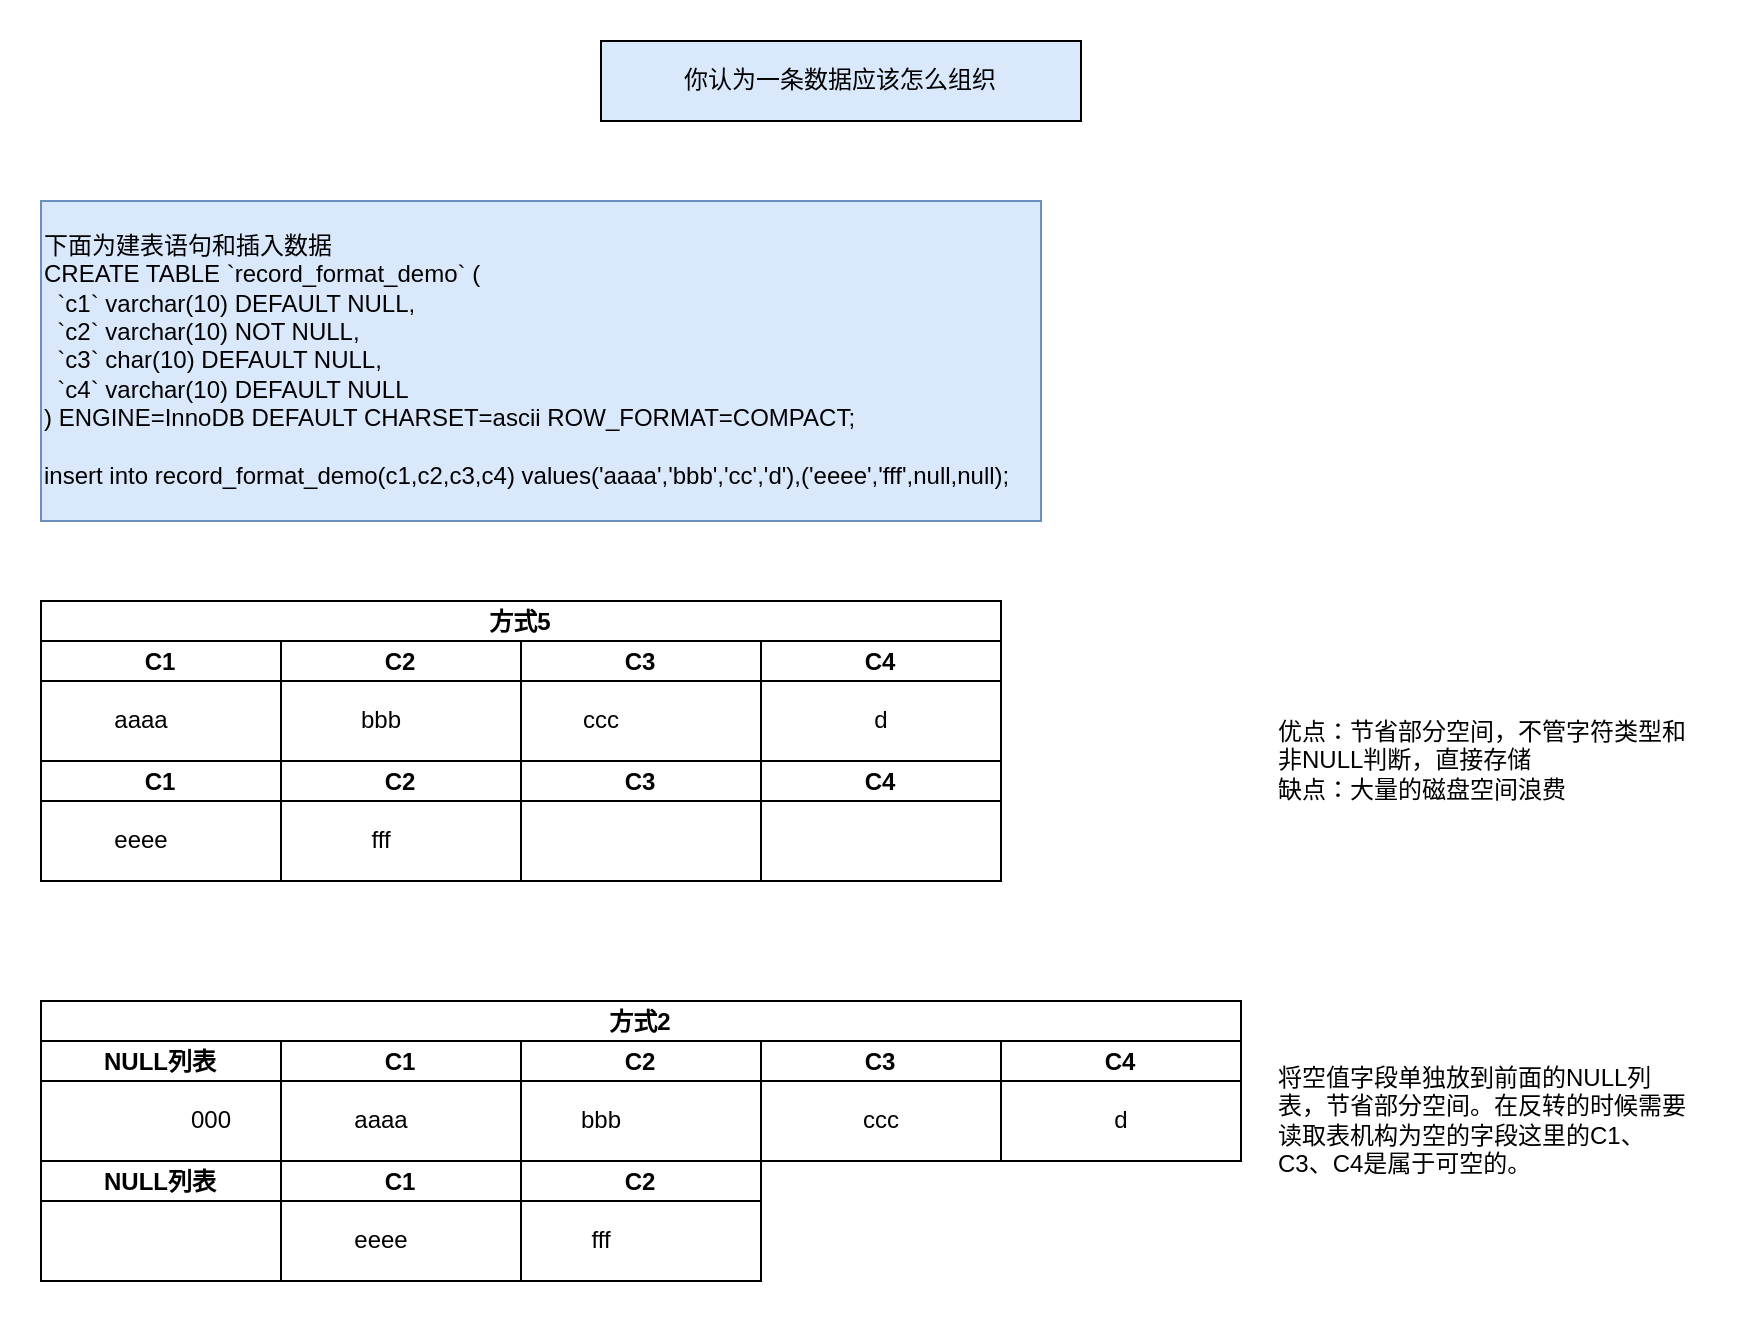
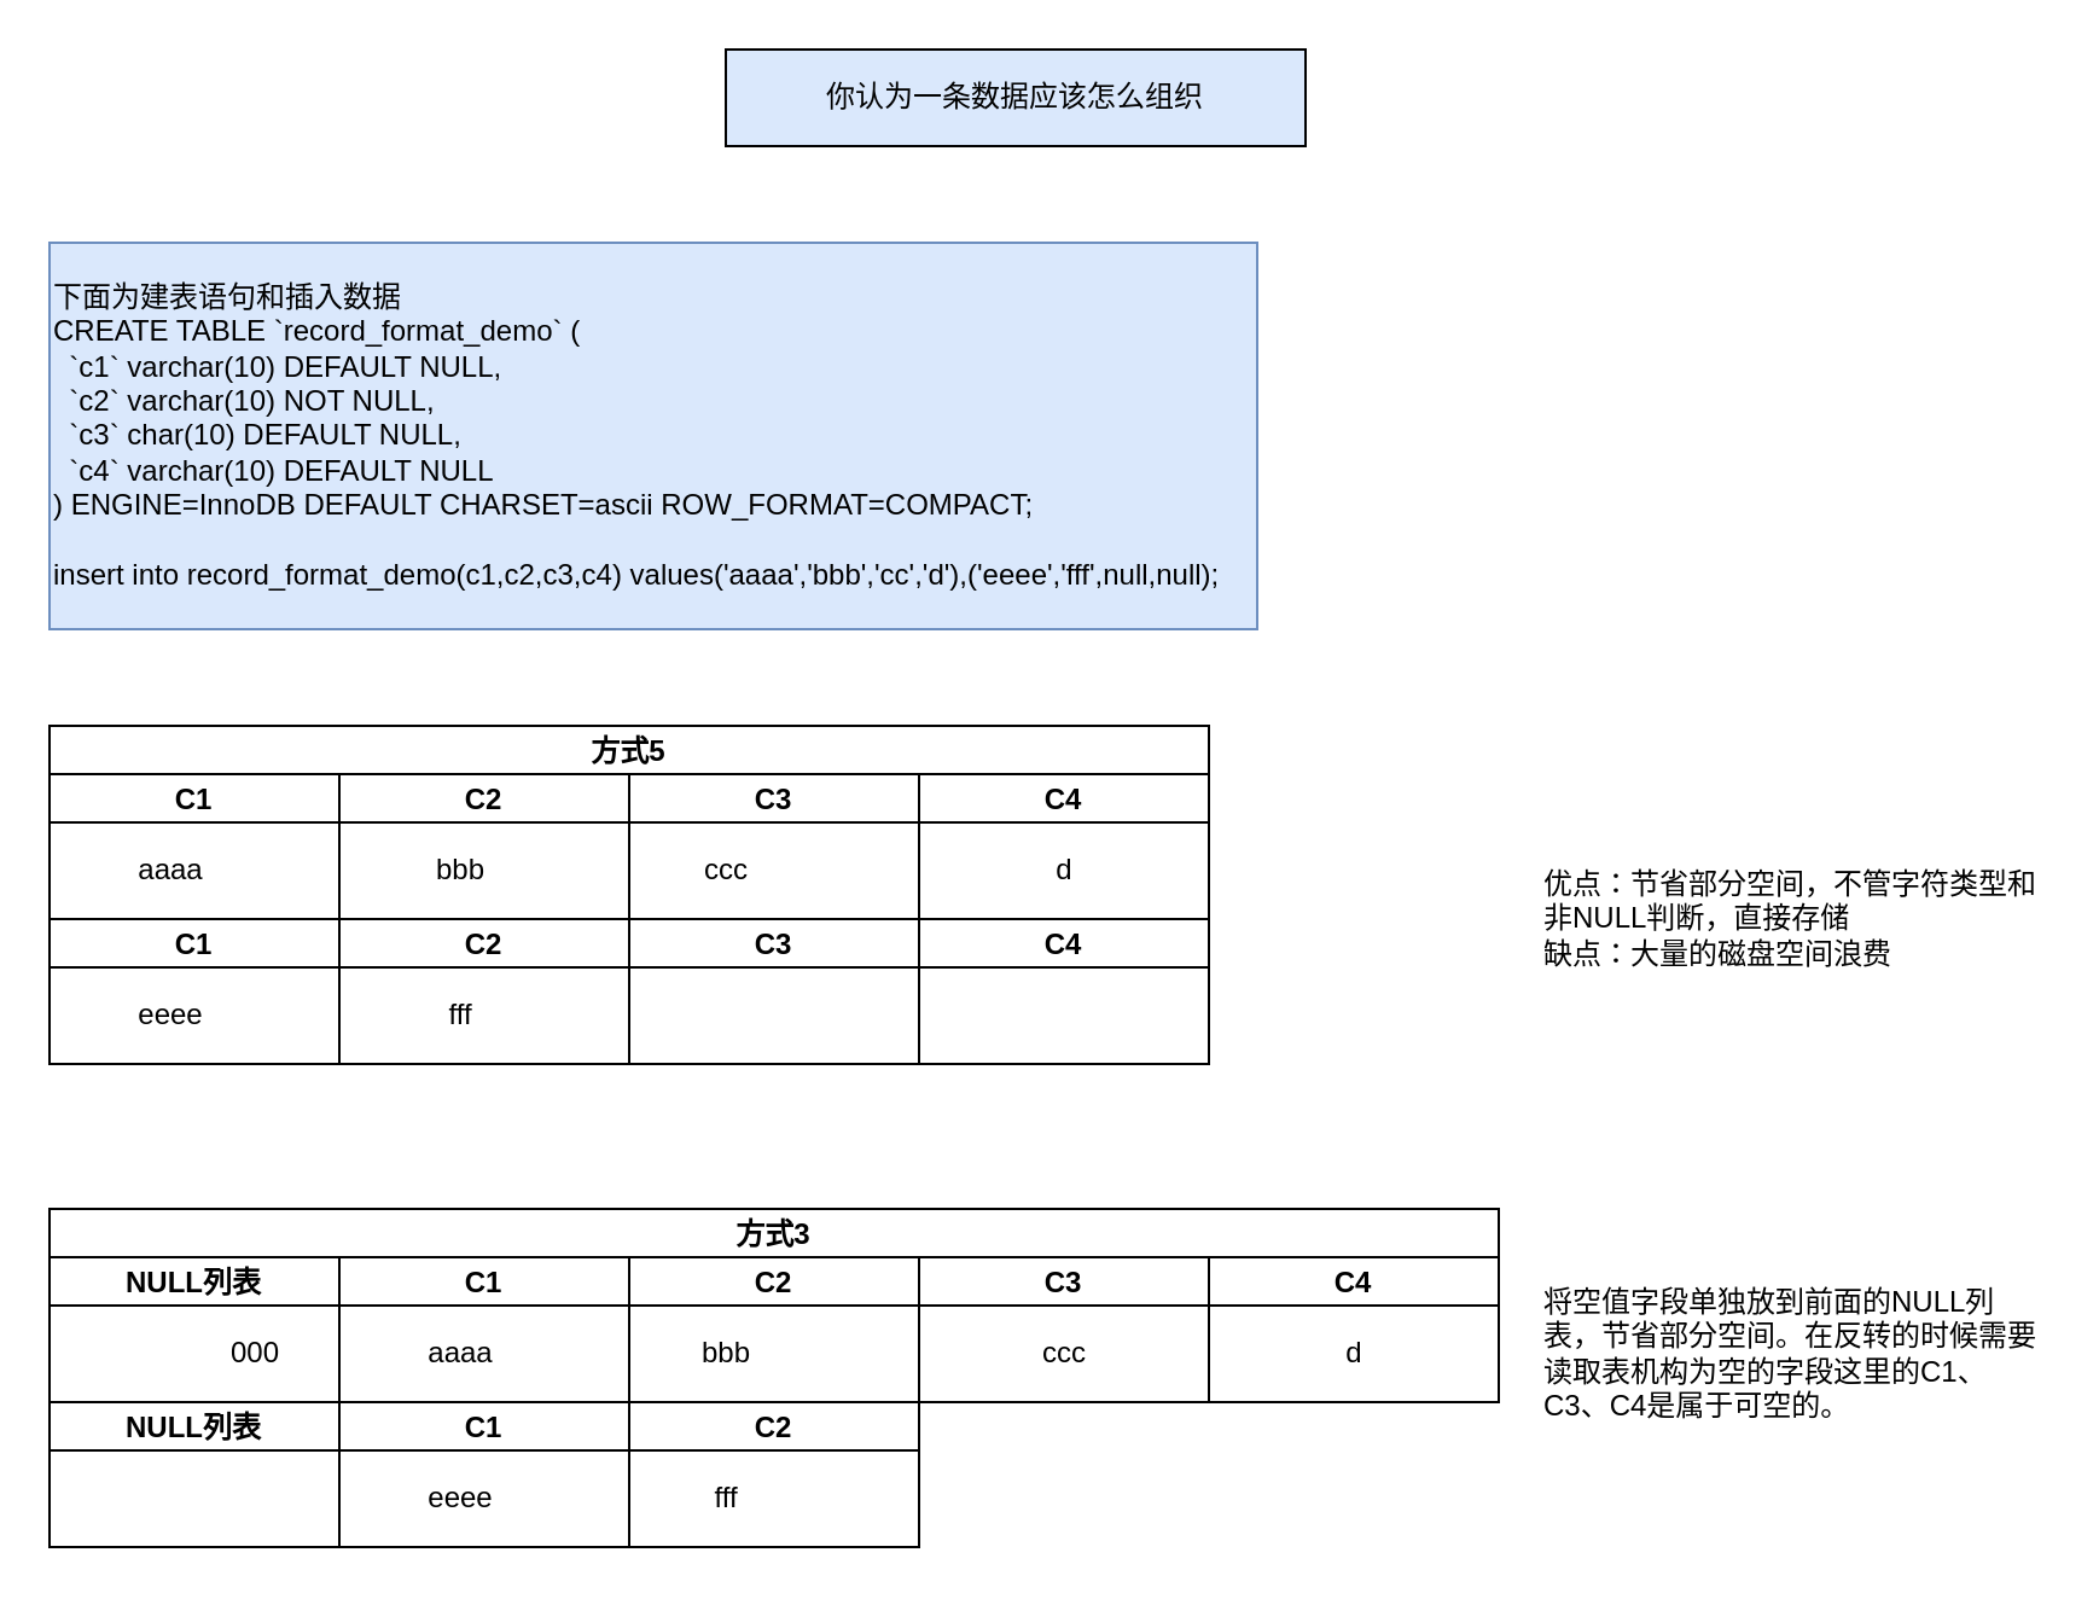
- <mxCell id="20" value="方式2" style="swimlane;childLayout=stackLayout;resizeParent=1;resizeParentMax=0;startSize=20;" vertex="1" parent="1"><mxGeometry y="500" width="600" height="80" as="geometry" x="20"><mxRectangle y="320" width="60" height="20" as="alternateBounds" /></mxGeometry></mxCell>
+ <mxCell id="20" value="方式3" style="swimlane;childLayout=stackLayout;resizeParent=1;resizeParentMax=0;startSize=20;" vertex="1" parent="1"><mxGeometry y="500" width="600" height="80" as="geometry" x="20"><mxRectangle y="320" width="60" height="20" as="alternateBounds" /></mxGeometry></mxCell>
